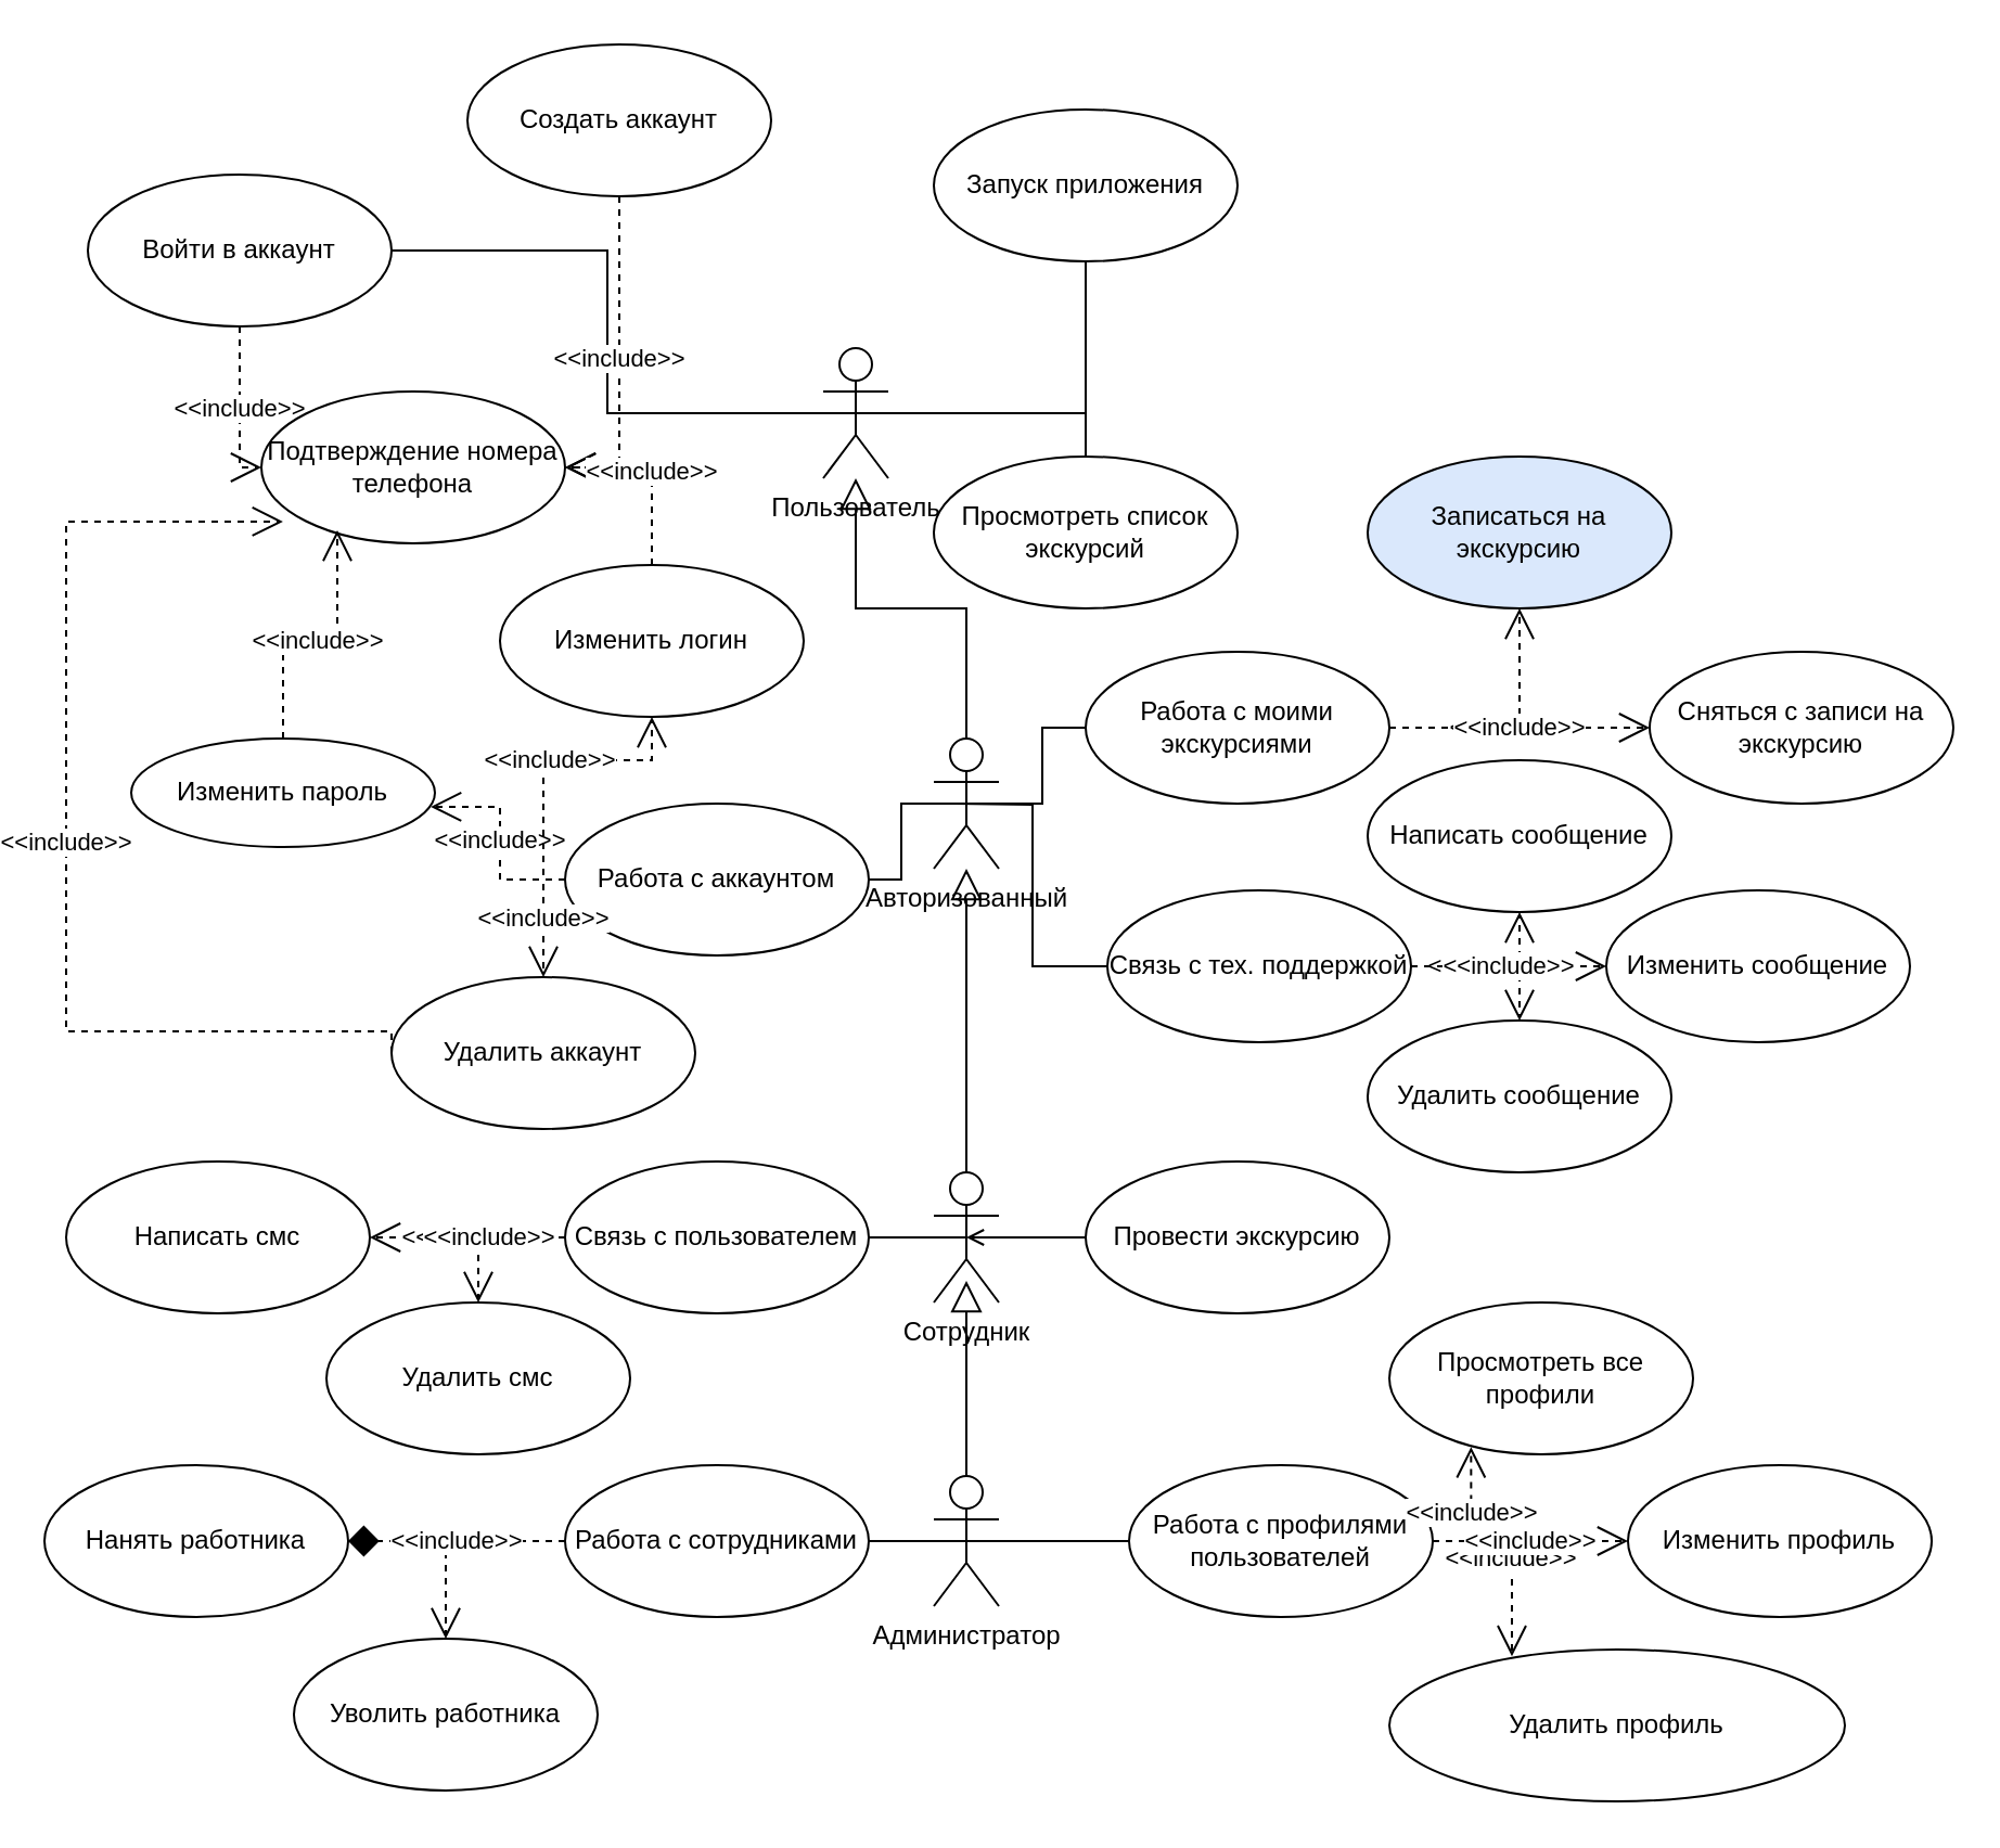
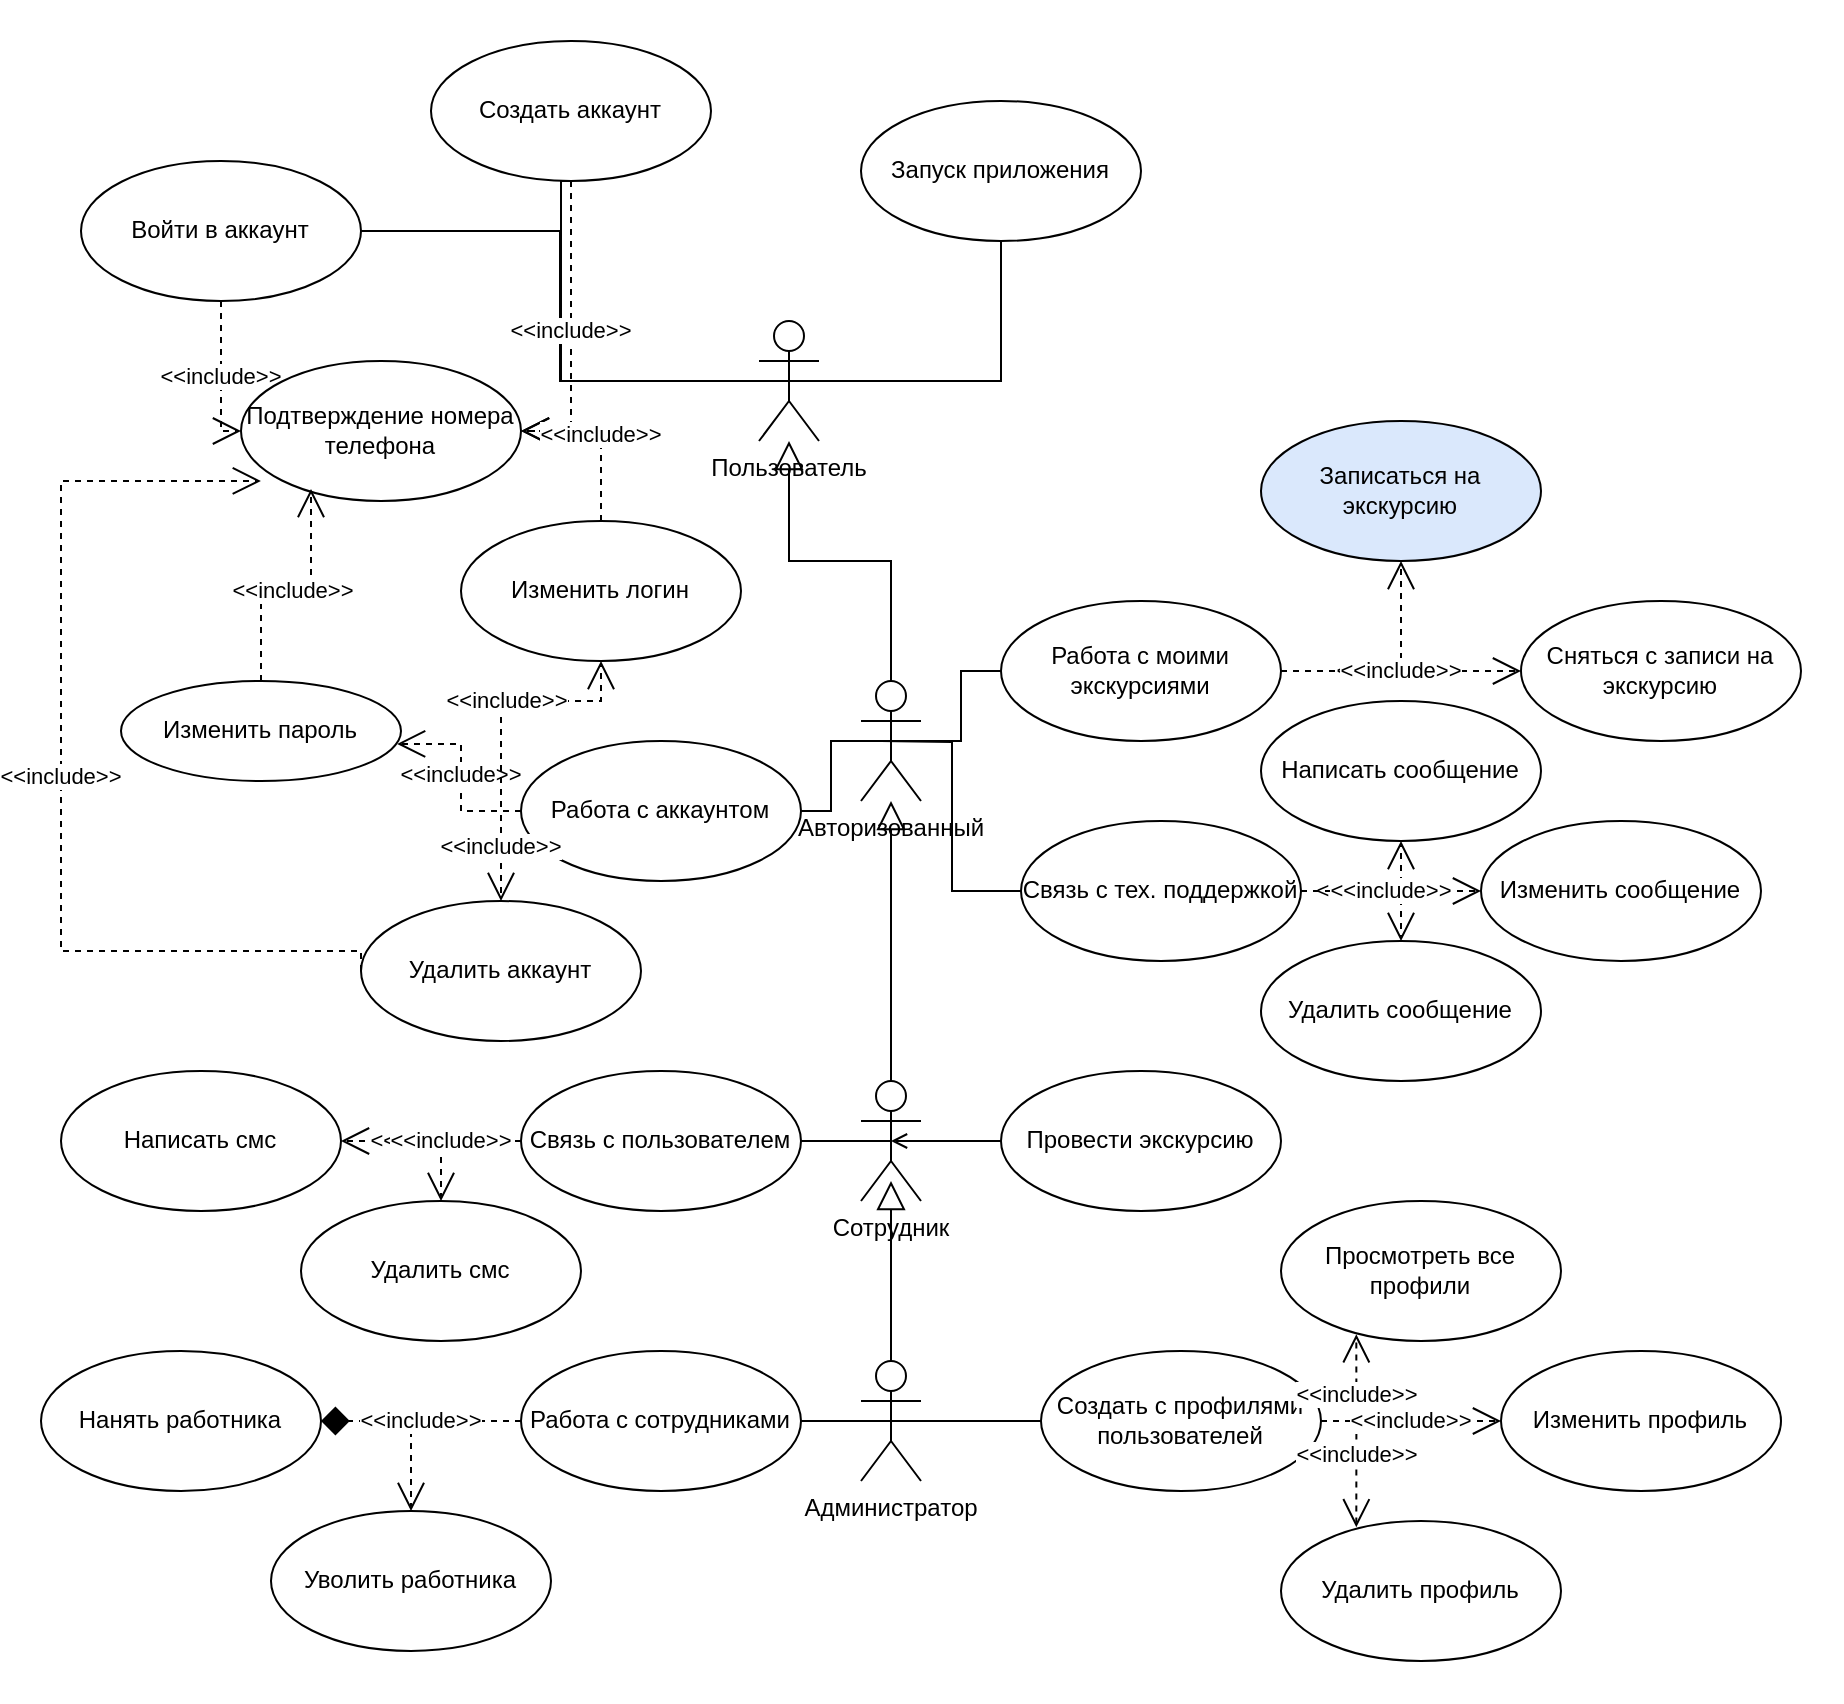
+ <mxCell id="10" value="" style="endArrow=none;html=1;rounded=0;exitX=0.5;exitY=1;exitDx=0;exitDy=0;entryX=0.5;entryY=0.5;entryDx=0;entryDy=0;edgeStyle=orthogonalEdgeStyle;entryPerimeter=0;" edge="1" parent="1" source="7" target="2"><mxGeometry width="50" height="50" relative="1" as="geometry"><mxPoint x="414" y="210" as="sourcePoint" /><mxPoint x="520" y="140" as="targetPoint" /><Array as="points"><mxPoint x="280" y="190" /></Array></mxGeometry></mxCell>
- <mxCell id="15" value="" style="endArrow=none;html=1;rounded=0;exitX=0.5;exitY=0.5;exitDx=0;exitDy=0;exitPerimeter=0;entryX=0.5;entryY=0;entryDx=0;entryDy=0;edgeStyle=orthogonalEdgeStyle;" edge="1" parent="1" source="2" target="14"><mxGeometry width="50" height="50" relative="1" as="geometry"><mxPoint x="404" y="200" as="sourcePoint" /><mxPoint x="510" y="130" as="targetPoint" /></mxGeometry></mxCell>
- <mxCell id="14" value="Просмотреть список экскурсий" style="ellipse;whiteSpace=wrap;html=1;" vertex="1" parent="1"><mxGeometry x="430" y="210" width="140" height="70" as="geometry" /></mxCell>
- <mxCell id="53" value="Работа с профилями пользователей" style="ellipse;whiteSpace=wrap;html=1;" vertex="1" parent="1"><mxGeometry x="520" y="675" width="140" height="70" as="geometry" /></mxCell>
+ <mxCell id="53" value="Создать с профилями пользователей" style="ellipse;whiteSpace=wrap;html=1;" vertex="1" parent="1"><mxGeometry x="520" y="675" width="140" height="70" as="geometry" /></mxCell>
- <mxCell id="57" value="Удалить профиль" style="ellipse;whiteSpace=wrap;html=1;" vertex="1" parent="1"><mxGeometry x="640" y="760" width="210" height="70" as="geometry" /></mxCell>
+ <mxCell id="57" value="Удалить профиль" style="ellipse;whiteSpace=wrap;html=1;" vertex="1" parent="1"><mxGeometry x="640" y="760" width="140" height="70" as="geometry" /></mxCell>
